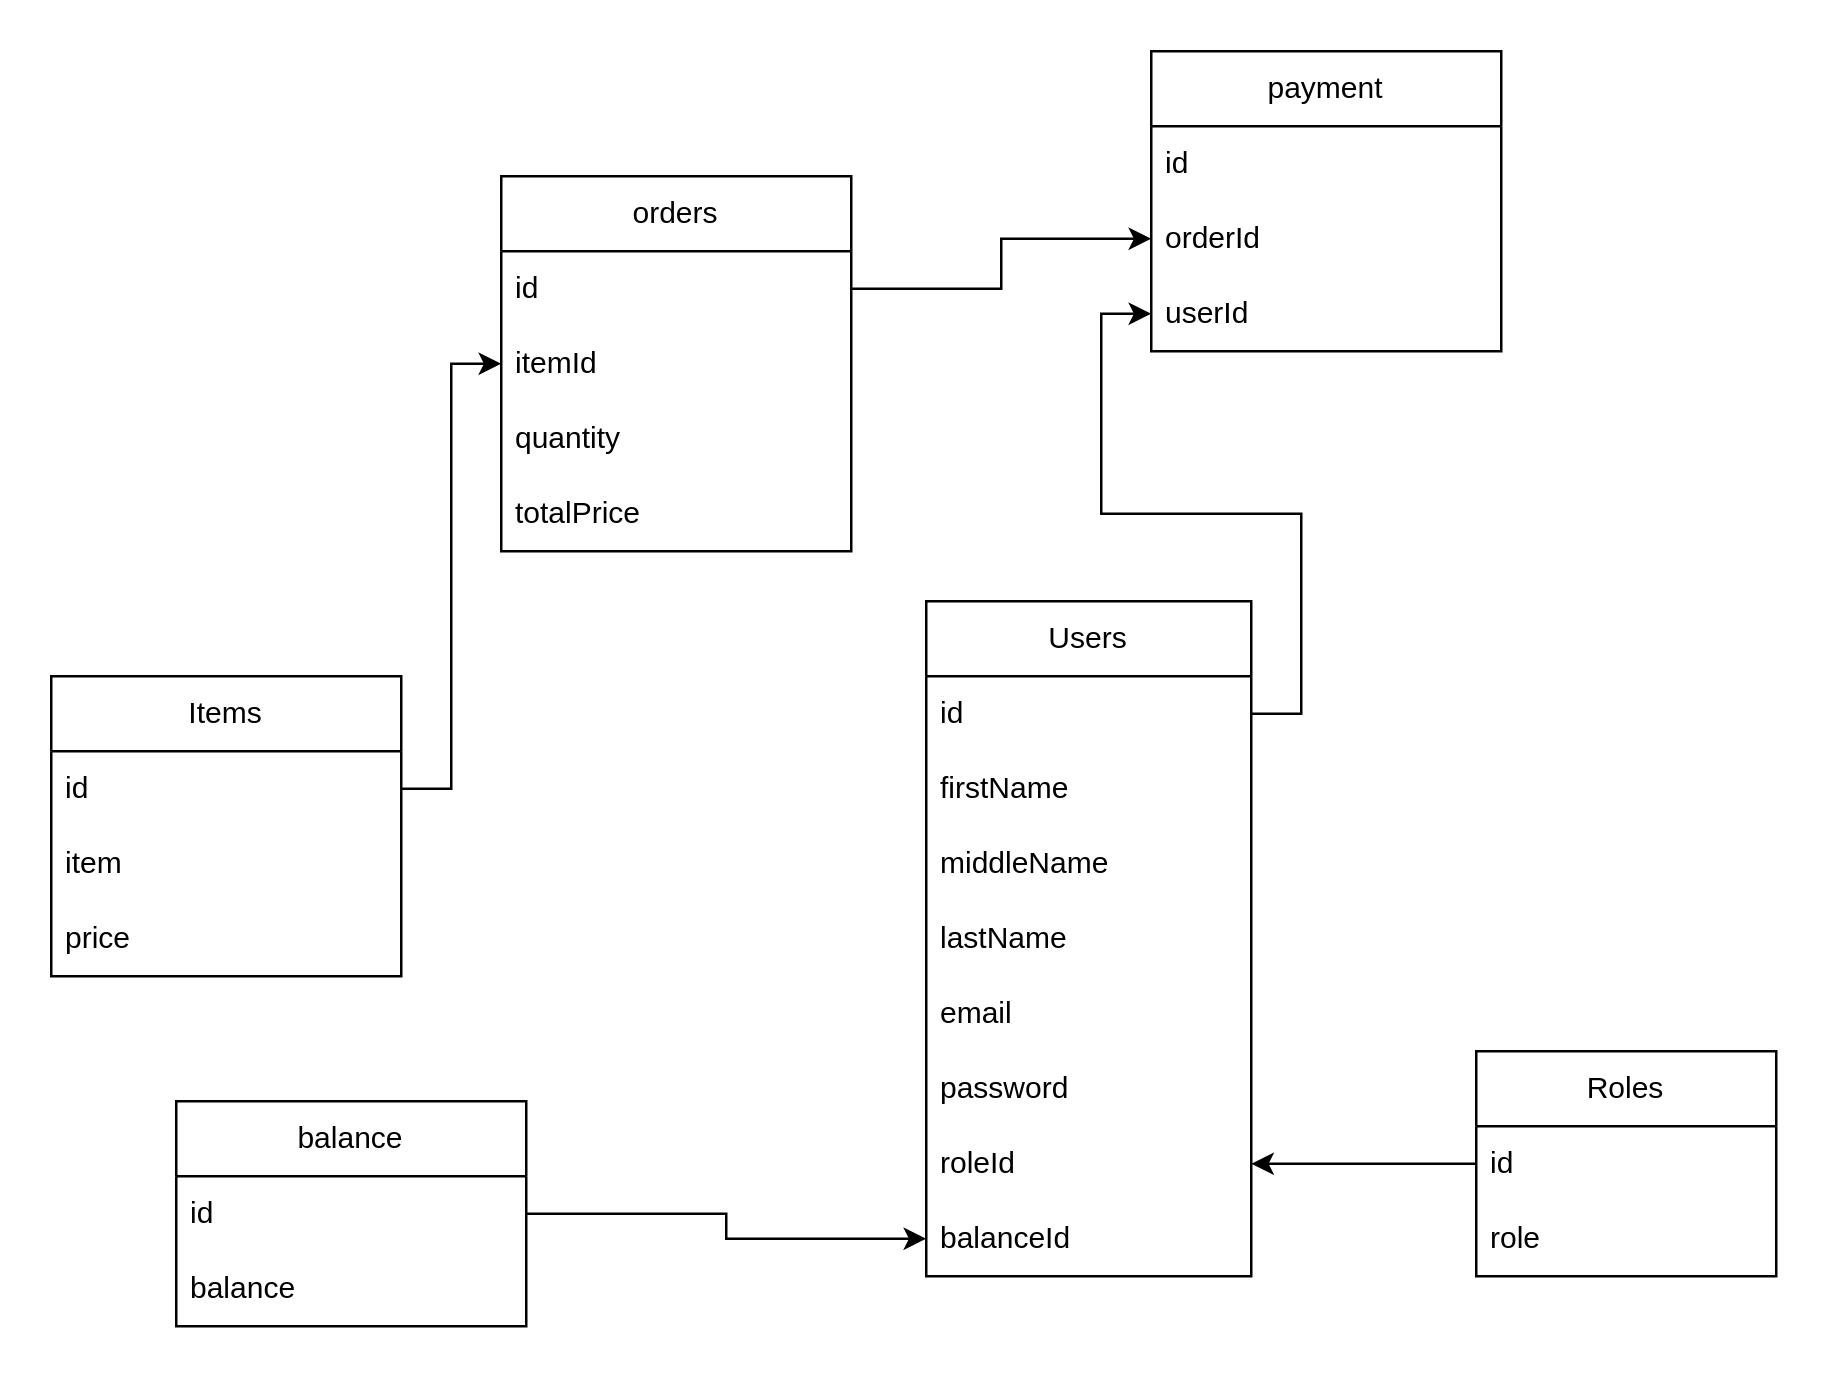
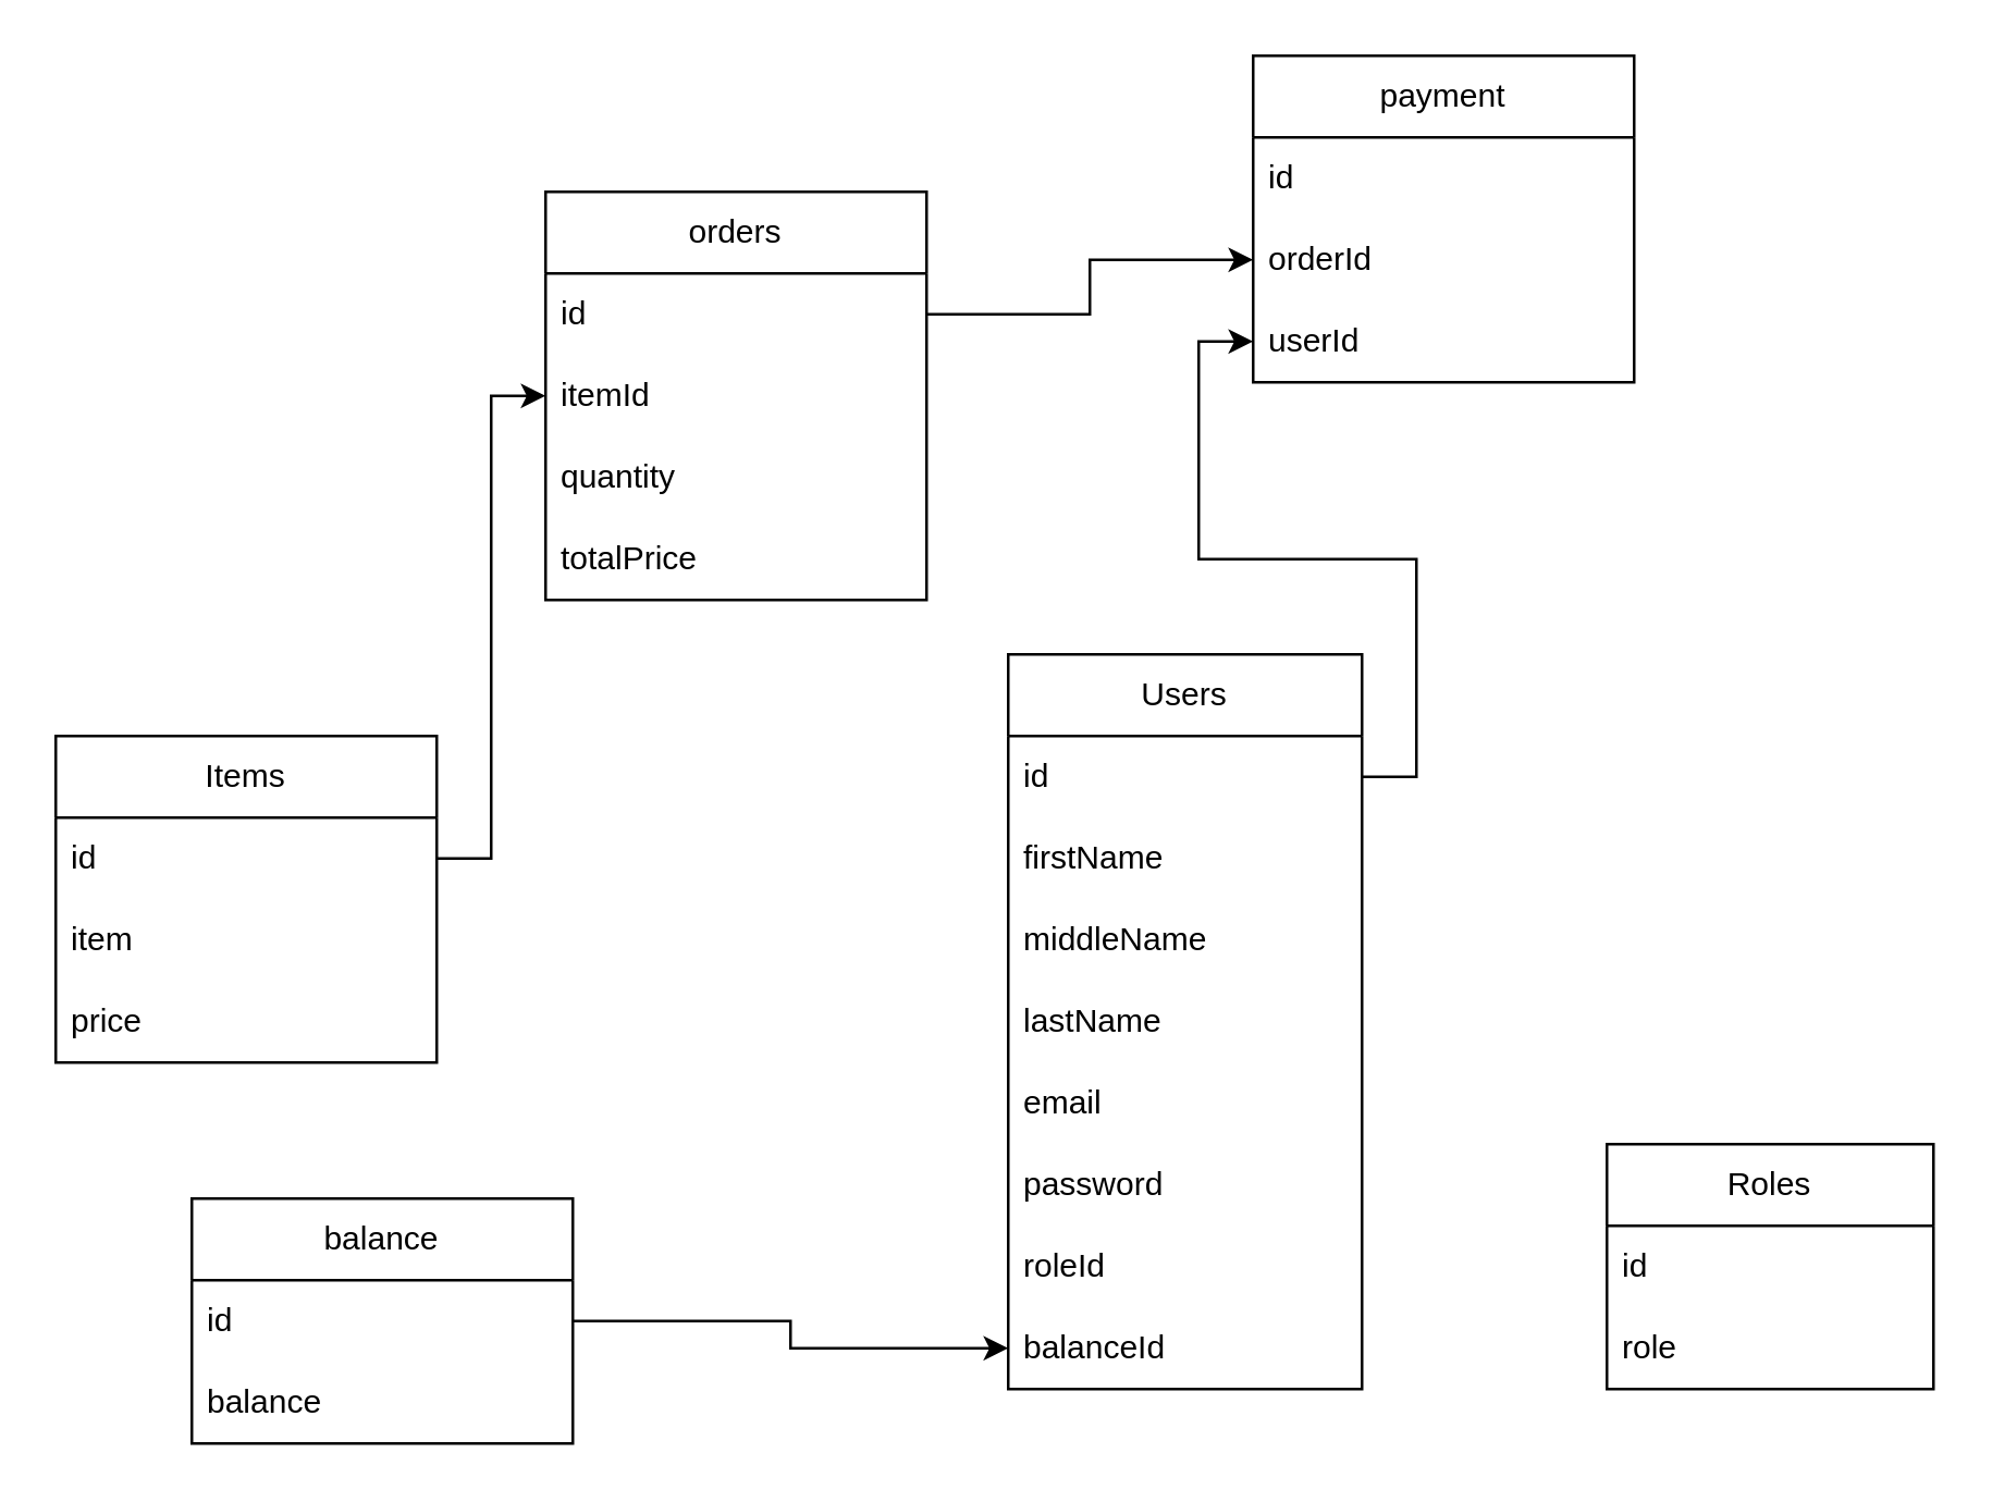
- <mxCell id="11" style="edgeStyle=orthogonalEdgeStyle;rounded=0;orthogonalLoop=1;jettySize=auto;html=1;" parent="1" source="12" target="9" edge="1"><mxGeometry relative="1" as="geometry" /></mxCell>
